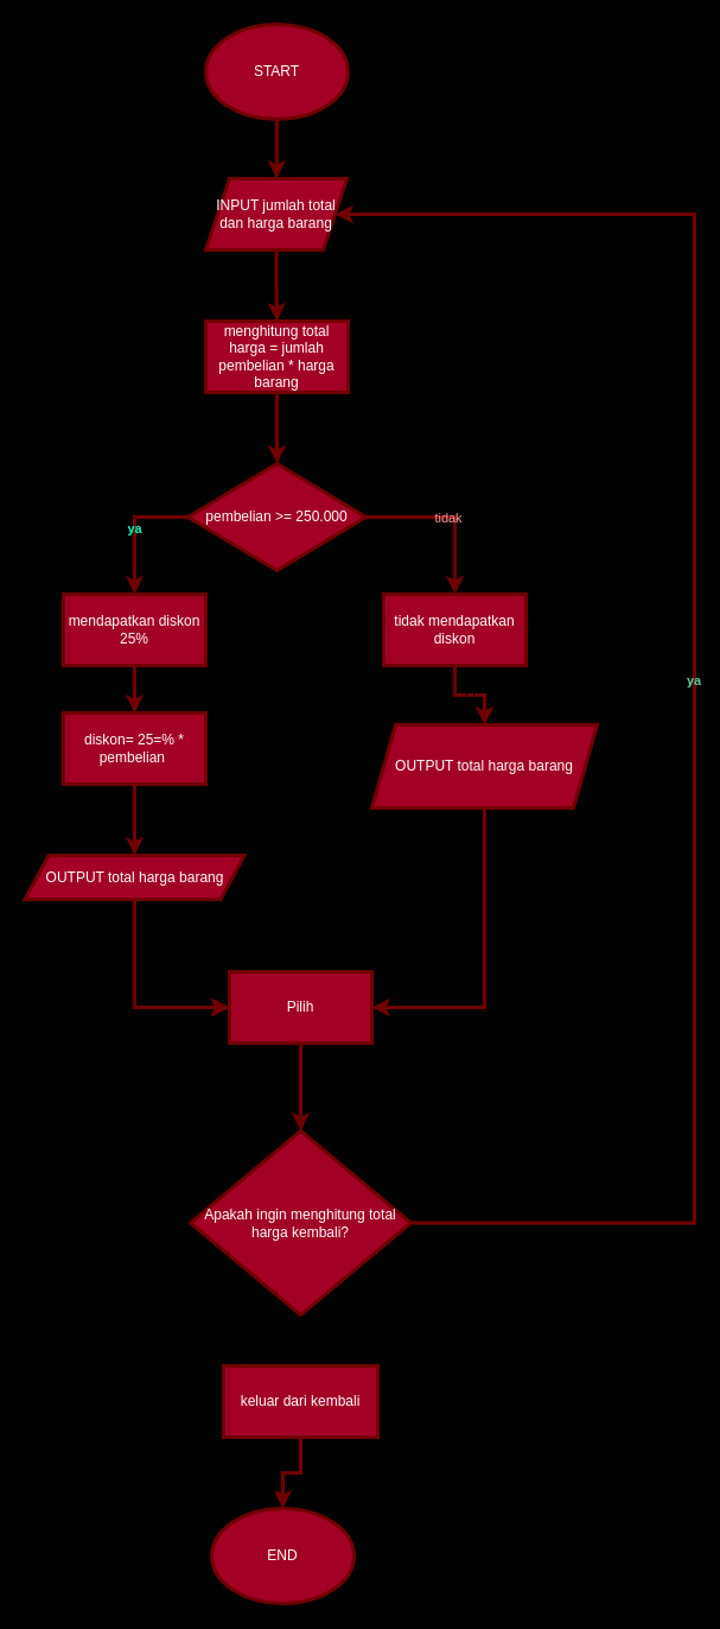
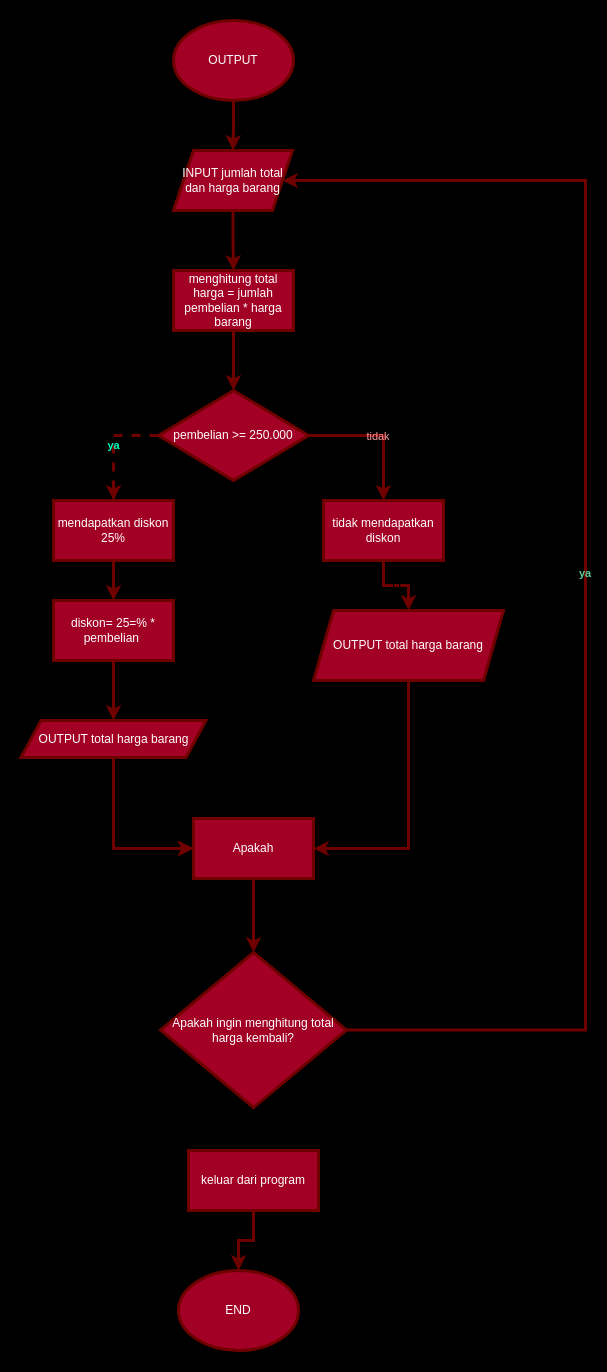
- <mxCell id="3" value="START" style="ellipse;whiteSpace=wrap;html=1;labelBackgroundColor=none;fillColor=#a20025;strokeColor=#6F0000;strokeWidth=3;fontColor=#ffffff;" parent="1" vertex="1"><mxGeometry x="173" y="20" width="120" height="80" as="geometry" /></mxCell>
+ <mxCell id="3" value="OUTPUT" style="ellipse;whiteSpace=wrap;html=1;labelBackgroundColor=none;fillColor=#a20025;strokeColor=#6F0000;strokeWidth=3;fontColor=#ffffff;" parent="1" vertex="1"><mxGeometry x="173" y="20" width="120" height="80" as="geometry" /></mxCell>
- <mxCell id="8" value="ya" style="edgeStyle=orthogonalEdgeStyle;rounded=0;orthogonalLoop=1;jettySize=auto;html=1;exitX=0;exitY=0.5;exitDx=0;exitDy=0;labelBackgroundColor=none;strokeColor=#6F0000;fontColor=#00ffbf;strokeWidth=3;fontStyle=1;fillColor=#a20025;" parent="1" source="10" target="7" edge="1"><mxGeometry relative="1" as="geometry" /></mxCell>
+ <mxCell id="8" value="ya" style="edgeStyle=orthogonalEdgeStyle;rounded=0;orthogonalLoop=1;jettySize=auto;html=1;exitX=0;exitY=0.5;exitDx=0;exitDy=0;labelBackgroundColor=none;strokeColor=#6F0000;fontColor=#00ffbf;strokeWidth=3;fontStyle=1;fillColor=#a20025;dashed=1;" parent="1" source="10" target="7" edge="1"><mxGeometry relative="1" as="geometry" /></mxCell>
- <mxCell id="30" value="Pilih" style="rounded=0;whiteSpace=wrap;html=1;strokeColor=#6F0000;strokeWidth=3;fillColor=#a20025;fontColor=#ffffff;" vertex="1" parent="1"><mxGeometry x="193" y="818" width="120" height="60" as="geometry" /></mxCell>
+ <mxCell id="30" value="Apakah" style="rounded=0;whiteSpace=wrap;html=1;strokeColor=#6F0000;strokeWidth=3;fillColor=#a20025;fontColor=#ffffff;" vertex="1" parent="1"><mxGeometry x="193" y="818" width="120" height="60" as="geometry" /></mxCell>
- <mxCell id="25" value="keluar dari kembali" style="rounded=0;whiteSpace=wrap;html=1;labelBackgroundColor=none;fillColor=#a20025;strokeColor=#6F0000;strokeWidth=3;fontColor=#ffffff;" parent="1" vertex="1"><mxGeometry x="188" y="1150" width="130" height="60" as="geometry" /></mxCell>
+ <mxCell id="25" value="keluar dari program" style="rounded=0;whiteSpace=wrap;html=1;labelBackgroundColor=none;fillColor=#a20025;strokeColor=#6F0000;strokeWidth=3;fontColor=#ffffff;" parent="1" vertex="1"><mxGeometry x="188" y="1150" width="130" height="60" as="geometry" /></mxCell>
